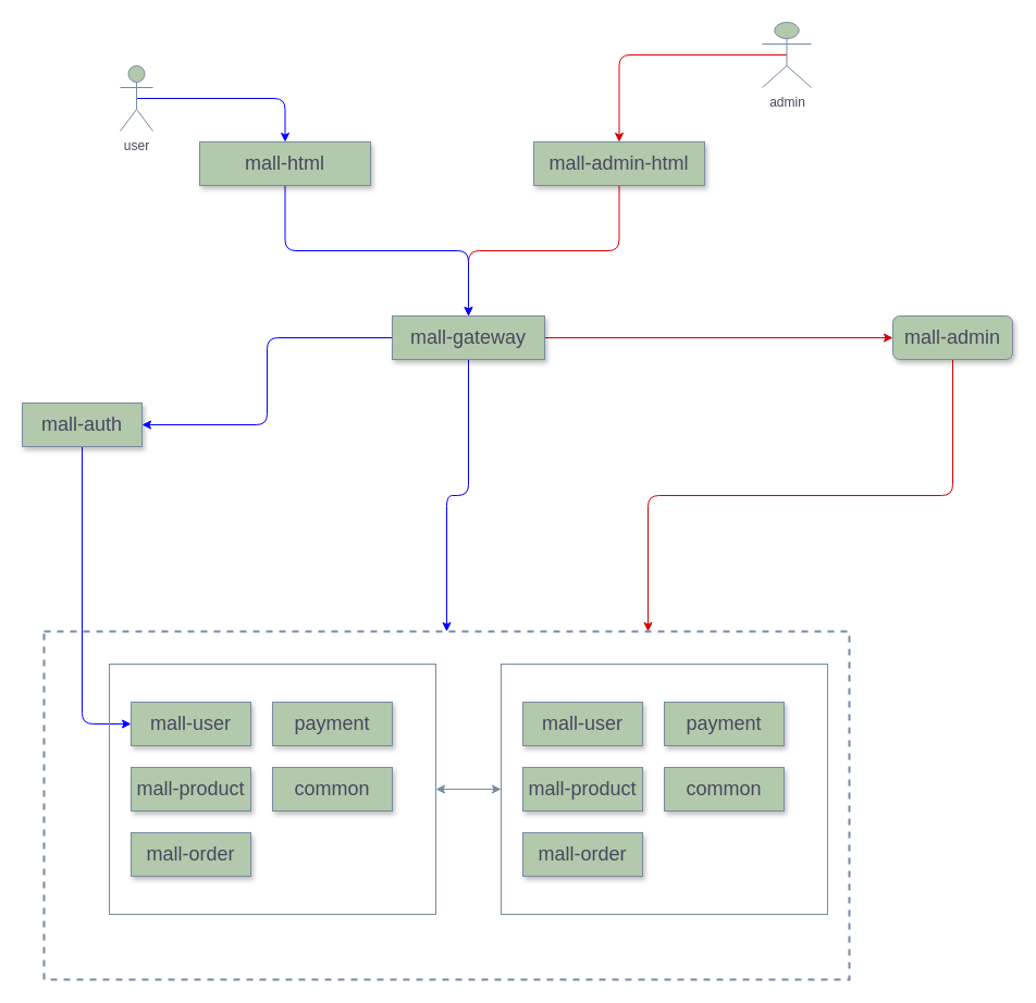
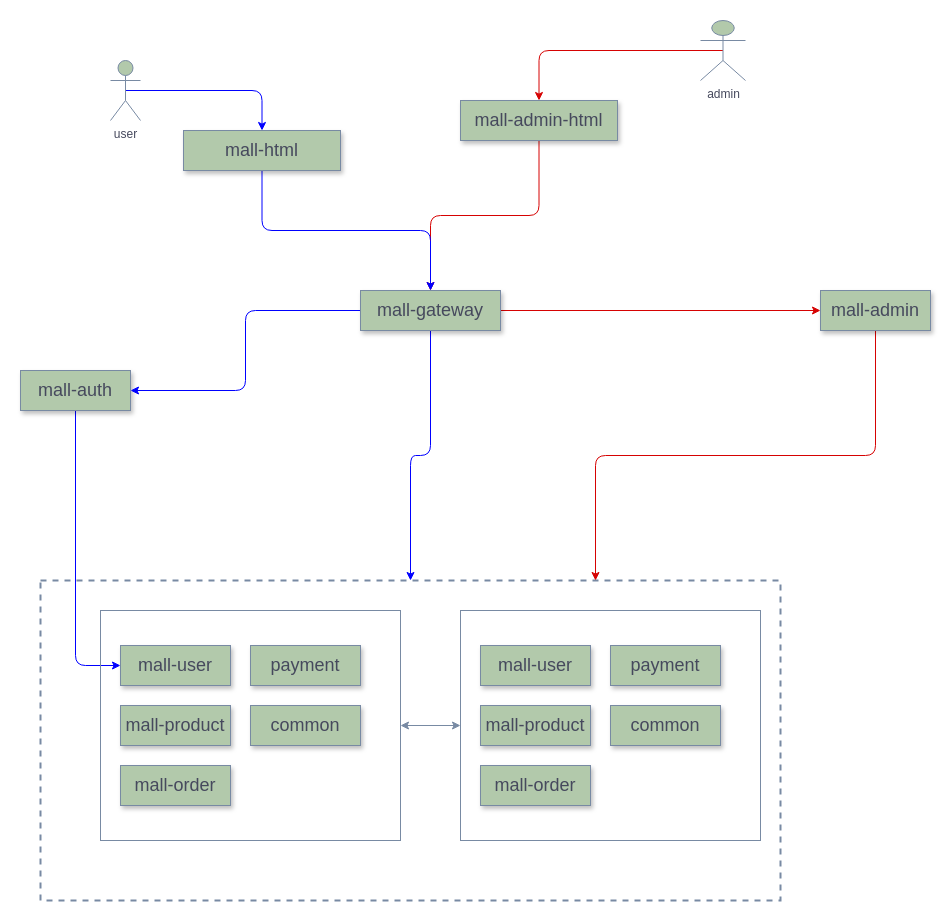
- <mxCell id="8" value="&lt;span style=&quot;font-size: 18px&quot;&gt;mall-admin-html&lt;/span&gt;" style="rounded=0;whiteSpace=wrap;html=1;shadow=1;glass=0;sketch=0;fillColor=#B2C9AB;strokeColor=#788AA3;fontColor=#46495D;" vertex="1" parent="1"><mxGeometry x="490" y="130" width="157" height="40" as="geometry" /></mxCell>
+ <mxCell id="8" value="&lt;span style=&quot;font-size: 18px&quot;&gt;mall-admin-html&lt;/span&gt;" style="rounded=0;whiteSpace=wrap;html=1;shadow=1;glass=0;sketch=0;fillColor=#B2C9AB;strokeColor=#788AA3;fontColor=#46495D;" vertex="1" parent="1"><mxGeometry x="460" y="100" width="157" height="40" as="geometry" /></mxCell>
- <mxCell id="14" value="&lt;span style=&quot;font-size: 18px&quot;&gt;mall-admin&lt;/span&gt;" style="whiteSpace=wrap;html=1;shadow=1;glass=0;sketch=0;fillColor=#B2C9AB;strokeColor=#788AA3;fontColor=#46495D;rounded=1;" vertex="1" parent="1"><mxGeometry x="820" y="290" width="110" height="40" as="geometry" /></mxCell>
+ <mxCell id="14" value="&lt;span style=&quot;font-size: 18px&quot;&gt;mall-admin&lt;/span&gt;" style="rounded=0;whiteSpace=wrap;html=1;shadow=1;glass=0;sketch=0;fillColor=#B2C9AB;strokeColor=#788AA3;fontColor=#46495D;" vertex="1" parent="1"><mxGeometry x="820" y="290" width="110" height="40" as="geometry" /></mxCell>
